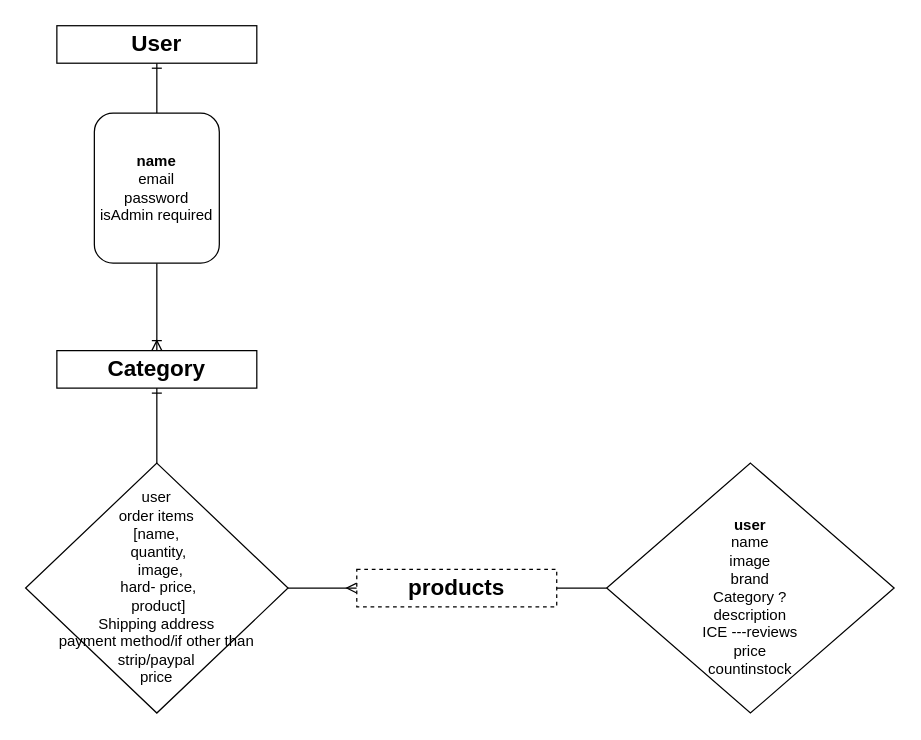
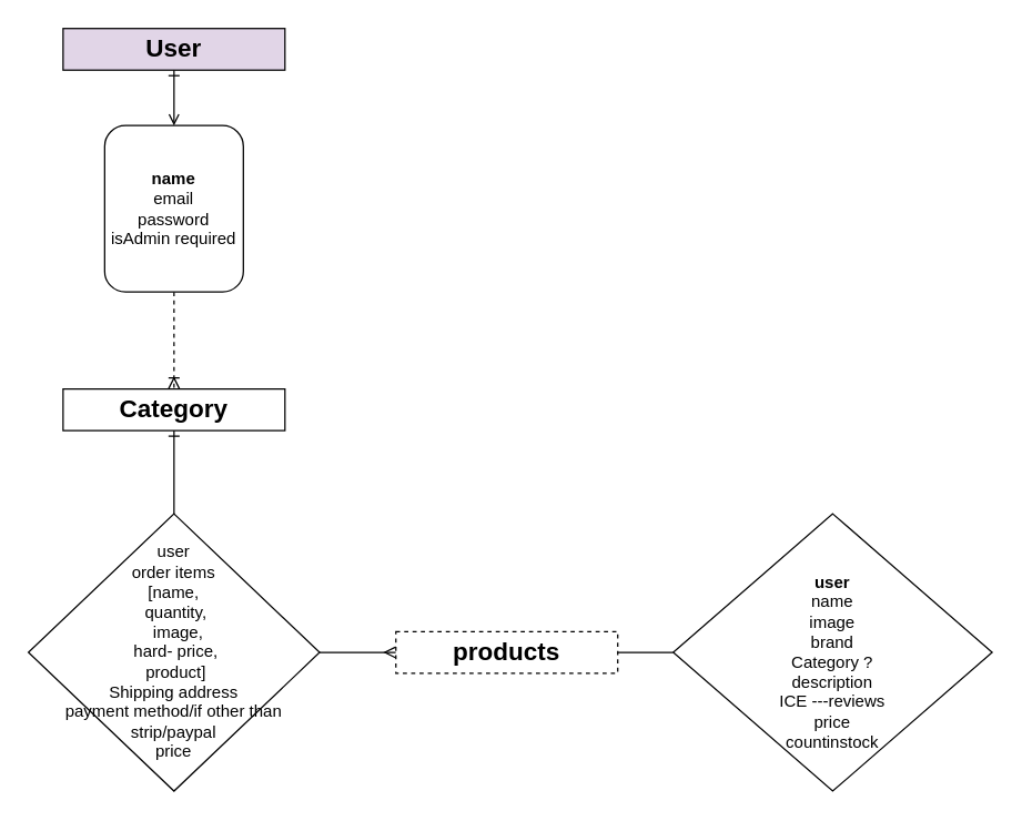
- <mxCell id="4" value="&lt;h2&gt;User&lt;/h2&gt;" style="rounded=0;whiteSpace=wrap;html=1;" vertex="1" parent="1"><mxGeometry x="45" y="20" width="160" height="30" as="geometry" /></mxCell>
+ <mxCell id="4" value="&lt;h2&gt;User&lt;/h2&gt;" style="rounded=0;whiteSpace=wrap;html=1;fillColor=#e1d5e7;" vertex="1" parent="1"><mxGeometry x="45" y="20" width="160" height="30" as="geometry" /></mxCell>
- <mxCell id="3" value="" style="edgeStyle=none;rounded=0;orthogonalLoop=1;jettySize=auto;html=1;endArrow=none;endFill=0;startArrow=ERone;startFill=0;" edge="1" parent="1" source="4" target="6"><mxGeometry relative="1" as="geometry" /></mxCell>
+ <mxCell id="3" value="" style="edgeStyle=none;rounded=0;orthogonalLoop=1;jettySize=auto;html=1;endArrow=open;endFill=0;startArrow=ERone;startFill=0;" edge="1" parent="1" source="4" target="6"><mxGeometry relative="1" as="geometry" /></mxCell>
- <mxCell id="5" value="" style="edgeStyle=none;rounded=0;orthogonalLoop=1;jettySize=auto;html=1;startArrow=none;startFill=0;endArrow=ERoneToMany;endFill=0;" edge="1" parent="1" source="6" target="8"><mxGeometry relative="1" as="geometry" /></mxCell>
+ <mxCell id="5" value="" style="edgeStyle=none;rounded=0;orthogonalLoop=1;jettySize=auto;html=1;startArrow=none;startFill=0;endArrow=ERoneToMany;endFill=0;dashed=1;" edge="1" parent="1" source="6" target="8"><mxGeometry relative="1" as="geometry" /></mxCell>
